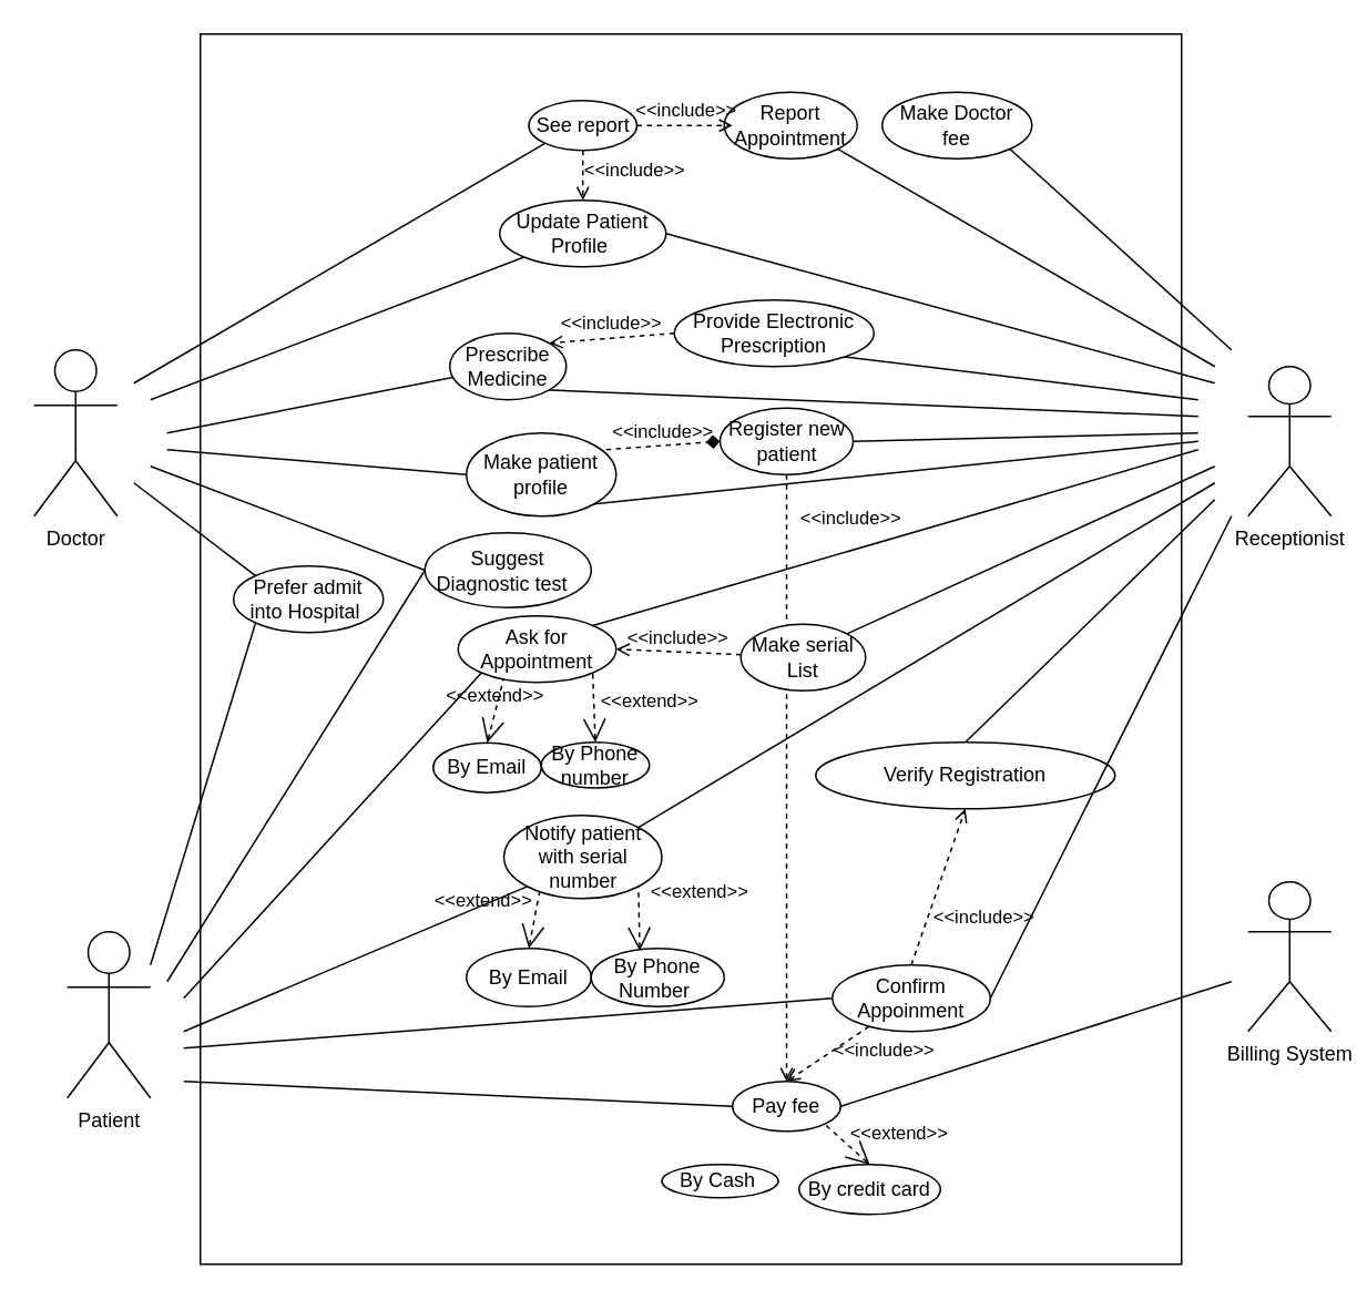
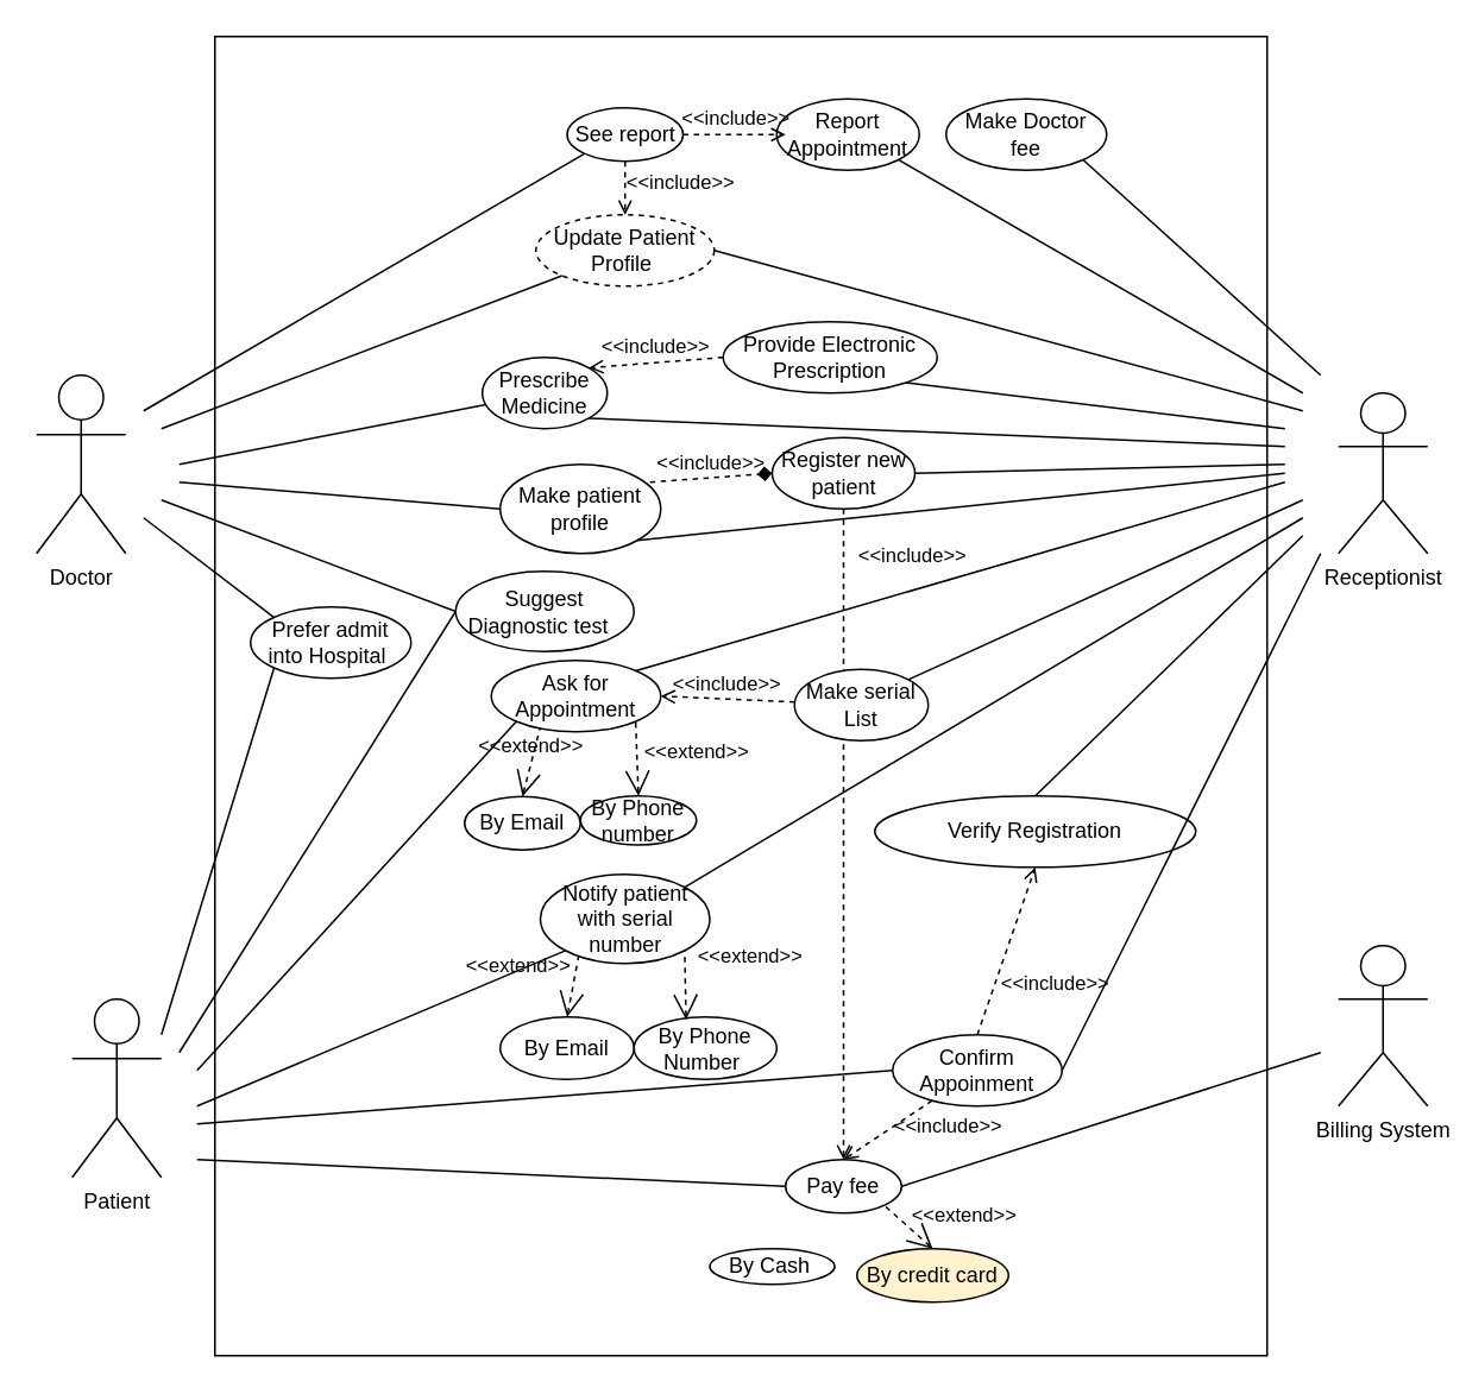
- <mxCell id="11" value="Update Patient Profile&amp;nbsp;" style="ellipse;whiteSpace=wrap;html=1;" parent="1" vertex="1"><mxGeometry x="300" y="120" width="100" height="40" as="geometry" /></mxCell>
+ <mxCell id="11" value="Update Patient Profile&amp;nbsp;" style="ellipse;whiteSpace=wrap;html=1;dashed=1;" parent="1" vertex="1"><mxGeometry x="300" y="120" width="100" height="40" as="geometry" /></mxCell>
- <mxCell id="40" value="By credit card" style="ellipse;whiteSpace=wrap;html=1;" parent="1" vertex="1"><mxGeometry x="480" y="700" width="85" height="30" as="geometry" /></mxCell>
+ <mxCell id="40" value="By credit card" style="ellipse;whiteSpace=wrap;html=1;fillColor=#fff2cc;" parent="1" vertex="1"><mxGeometry x="480" y="700" width="85" height="30" as="geometry" /></mxCell>
